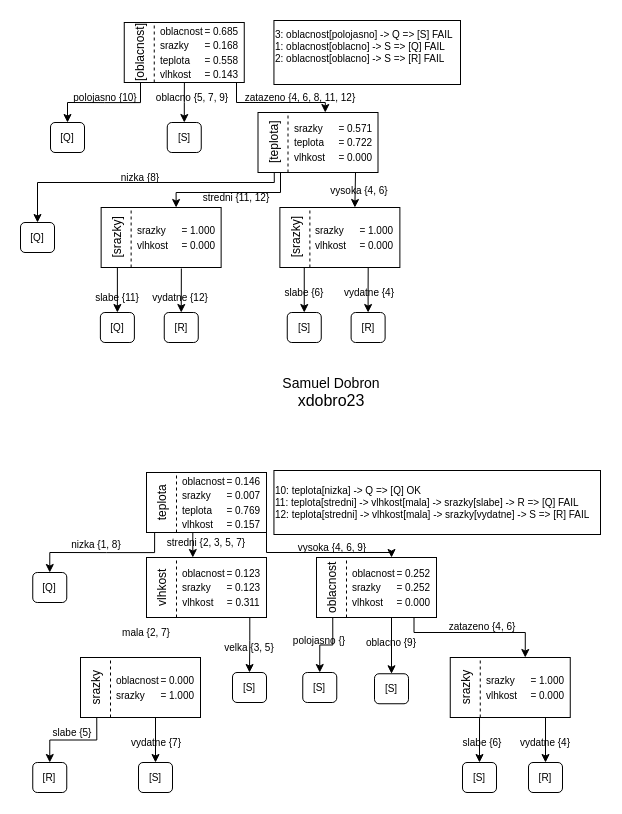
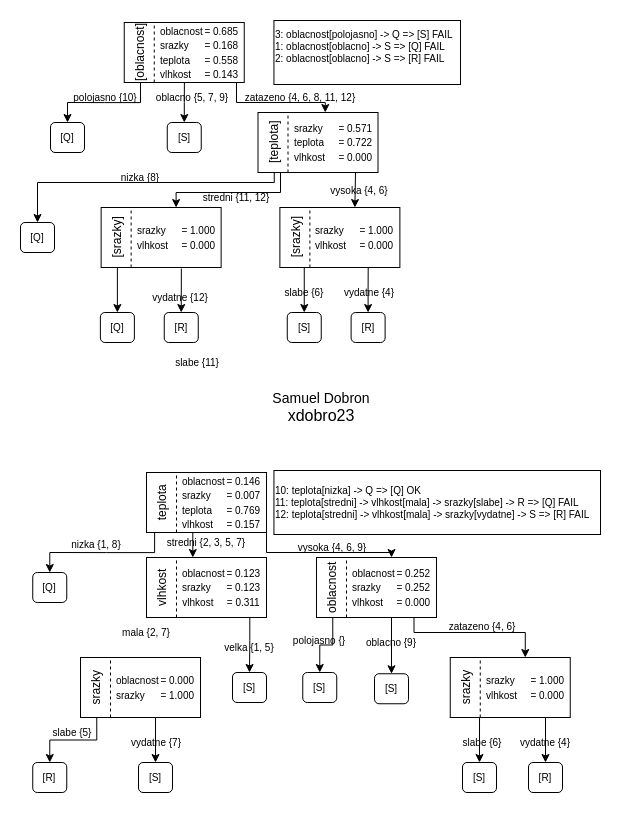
- <mxCell id="37" value="slabe {11}" style="text;html=1;strokeColor=none;fillColor=none;align=center;verticalAlign=middle;whiteSpace=wrap;rounded=0;fontSize=10;" parent="1" vertex="1"><mxGeometry x="86.88" y="287" width="60" height="20" as="geometry" /></mxCell>
+ <mxCell id="37" value="slabe {11}" style="text;html=1;strokeColor=none;fillColor=none;align=center;verticalAlign=middle;whiteSpace=wrap;rounded=0;fontSize=10;" parent="1" vertex="1"><mxGeometry x="166.88" y="352" width="60" height="20" as="geometry" /></mxCell>
- <mxCell id="113" value="&lt;div&gt;&lt;font style=&quot;font-size: 14px&quot;&gt;Samuel Dobron&lt;/font&gt;&lt;/div&gt;&lt;div&gt;&lt;font size=&quot;3&quot;&gt;xdobro23&lt;br&gt;&lt;/font&gt;&lt;/div&gt;" style="text;html=1;strokeColor=none;fillColor=none;align=center;verticalAlign=middle;whiteSpace=wrap;rounded=0;fontSize=10;" parent="1" vertex="1"><mxGeometry x="244" y="377" width="174" height="30" as="geometry" /></mxCell>
+ <mxCell id="113" value="&lt;div&gt;&lt;font style=&quot;font-size: 14px&quot;&gt;Samuel Dobron&lt;/font&gt;&lt;/div&gt;&lt;div&gt;&lt;font size=&quot;3&quot;&gt;xdobro23&lt;br&gt;&lt;/font&gt;&lt;/div&gt;" style="text;html=1;strokeColor=none;fillColor=none;align=center;verticalAlign=middle;whiteSpace=wrap;rounded=0;fontSize=10;" parent="1" vertex="1"><mxGeometry x="234" y="392" width="174" height="30" as="geometry" /></mxCell>
- <mxCell id="71" value="velka {3, 5}" style="text;html=1;strokeColor=none;fillColor=none;align=center;verticalAlign=middle;whiteSpace=wrap;rounded=0;fontSize=10;" parent="1" vertex="1"><mxGeometry x="219" y="632" width="60" height="30" as="geometry" /></mxCell>
+ <mxCell id="71" value="velka {1, 5}" style="text;html=1;strokeColor=none;fillColor=none;align=center;verticalAlign=middle;whiteSpace=wrap;rounded=0;fontSize=10;" parent="1" vertex="1"><mxGeometry x="219" y="632" width="60" height="30" as="geometry" /></mxCell>
